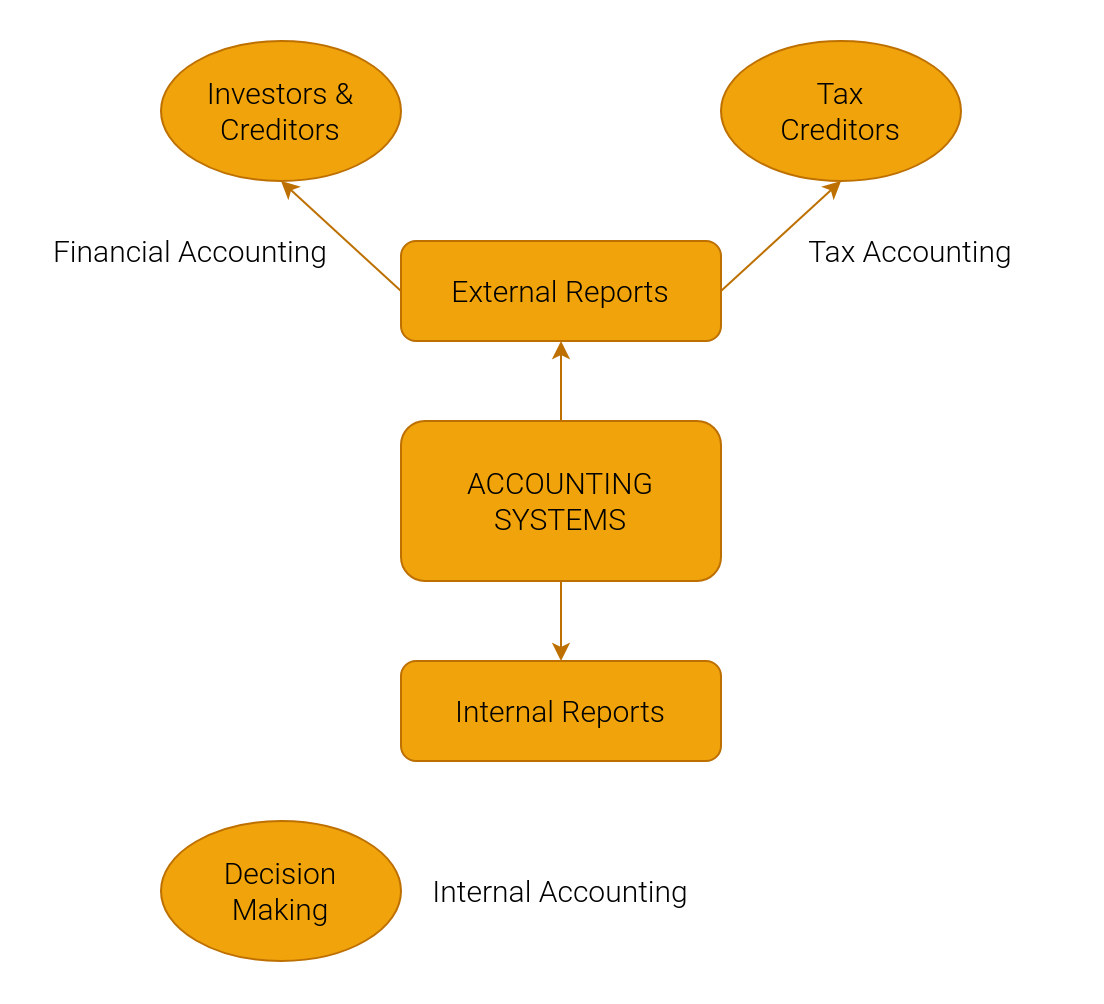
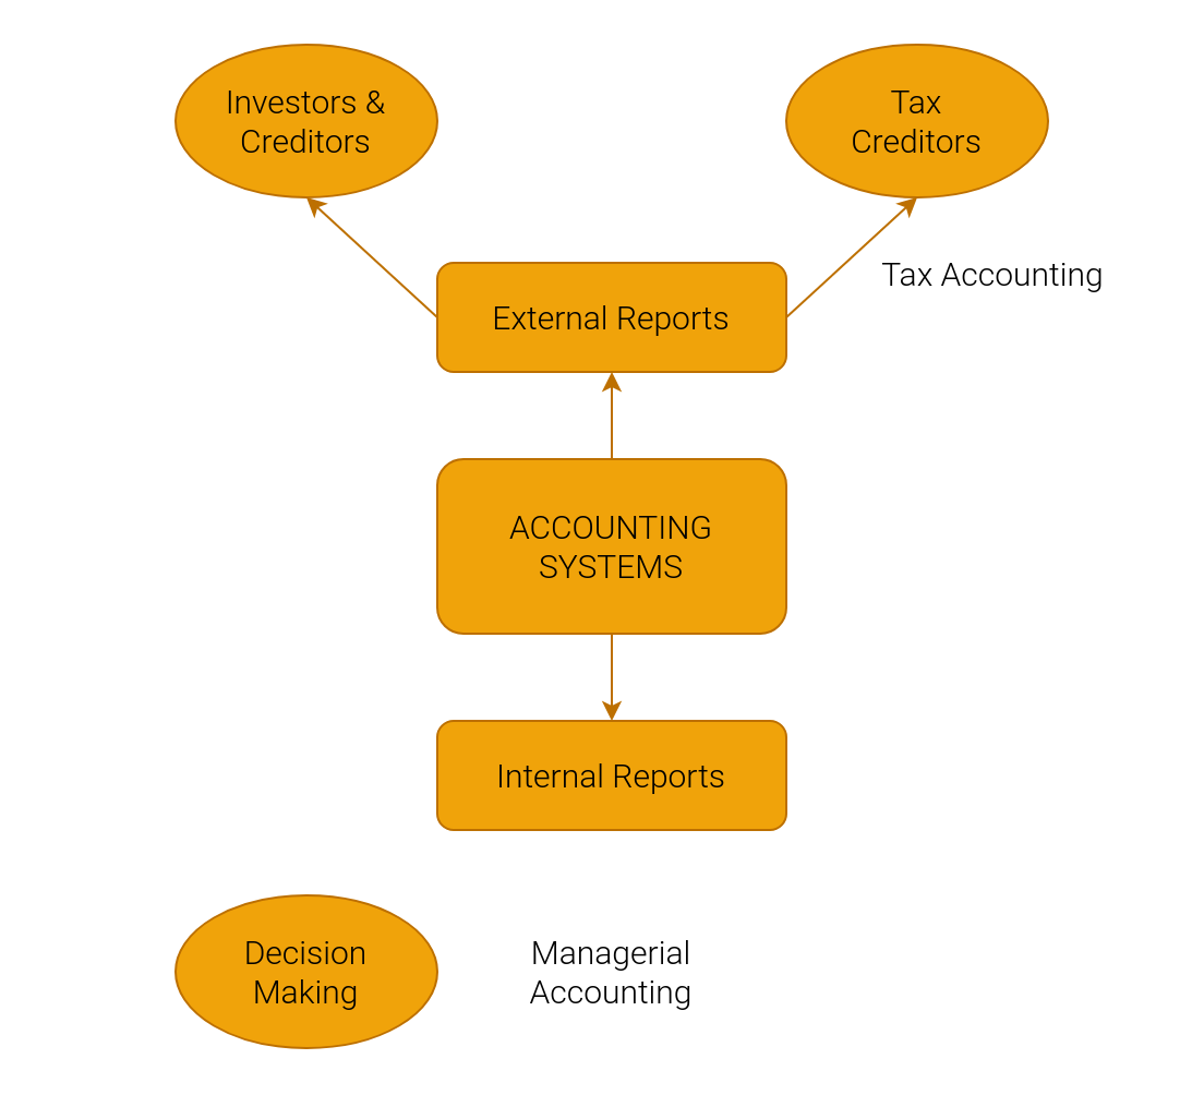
- <mxCell id="13" value="Financial Accounting" style="rounded=0;whiteSpace=wrap;fillColor=none;strokeColor=none;fontSize=15;fontFamily=Roboto Light;0,300;1,100;1,300&amp;display=swap;0,300;1,100;1,300&amp;display=swap;labelBackgroundColor=none;html=1;fontStyle=0;horizontal=1;textDirection=ltr;fontSource=https%3A%2F%2Ffonts.googleapis.com%2Fcss%3Ffamily%3DRoboto%2BLight;" parent="1" vertex="1"><mxGeometry x="20" y="110" width="150" height="30" as="geometry" /></mxCell>
- <mxCell id="12" value="Internal Accounting" style="rounded=0;whiteSpace=wrap;fillColor=none;strokeColor=none;fontSize=15;fontFamily=Roboto Light;0,300;1,100;1,300&amp;display=swap;0,300;1,100;1,300&amp;display=swap;labelBackgroundColor=none;html=1;fontStyle=0;horizontal=1;textDirection=ltr;fontSource=https%3A%2F%2Ffonts.googleapis.com%2Fcss%3Ffamily%3DRoboto%2BLight;" parent="1" vertex="1"><mxGeometry x="205" y="430" width="150" height="30" as="geometry" /></mxCell>
+ <mxCell id="12" value="Managerial Accounting" style="rounded=0;whiteSpace=wrap;fillColor=none;strokeColor=none;fontSize=15;fontFamily=Roboto Light;0,300;1,100;1,300&amp;display=swap;0,300;1,100;1,300&amp;display=swap;labelBackgroundColor=none;html=1;fontStyle=0;horizontal=1;textDirection=ltr;fontSource=https%3A%2F%2Ffonts.googleapis.com%2Fcss%3Ffamily%3DRoboto%2BLight;" parent="1" vertex="1"><mxGeometry x="205" y="430" width="150" height="30" as="geometry" /></mxCell>
